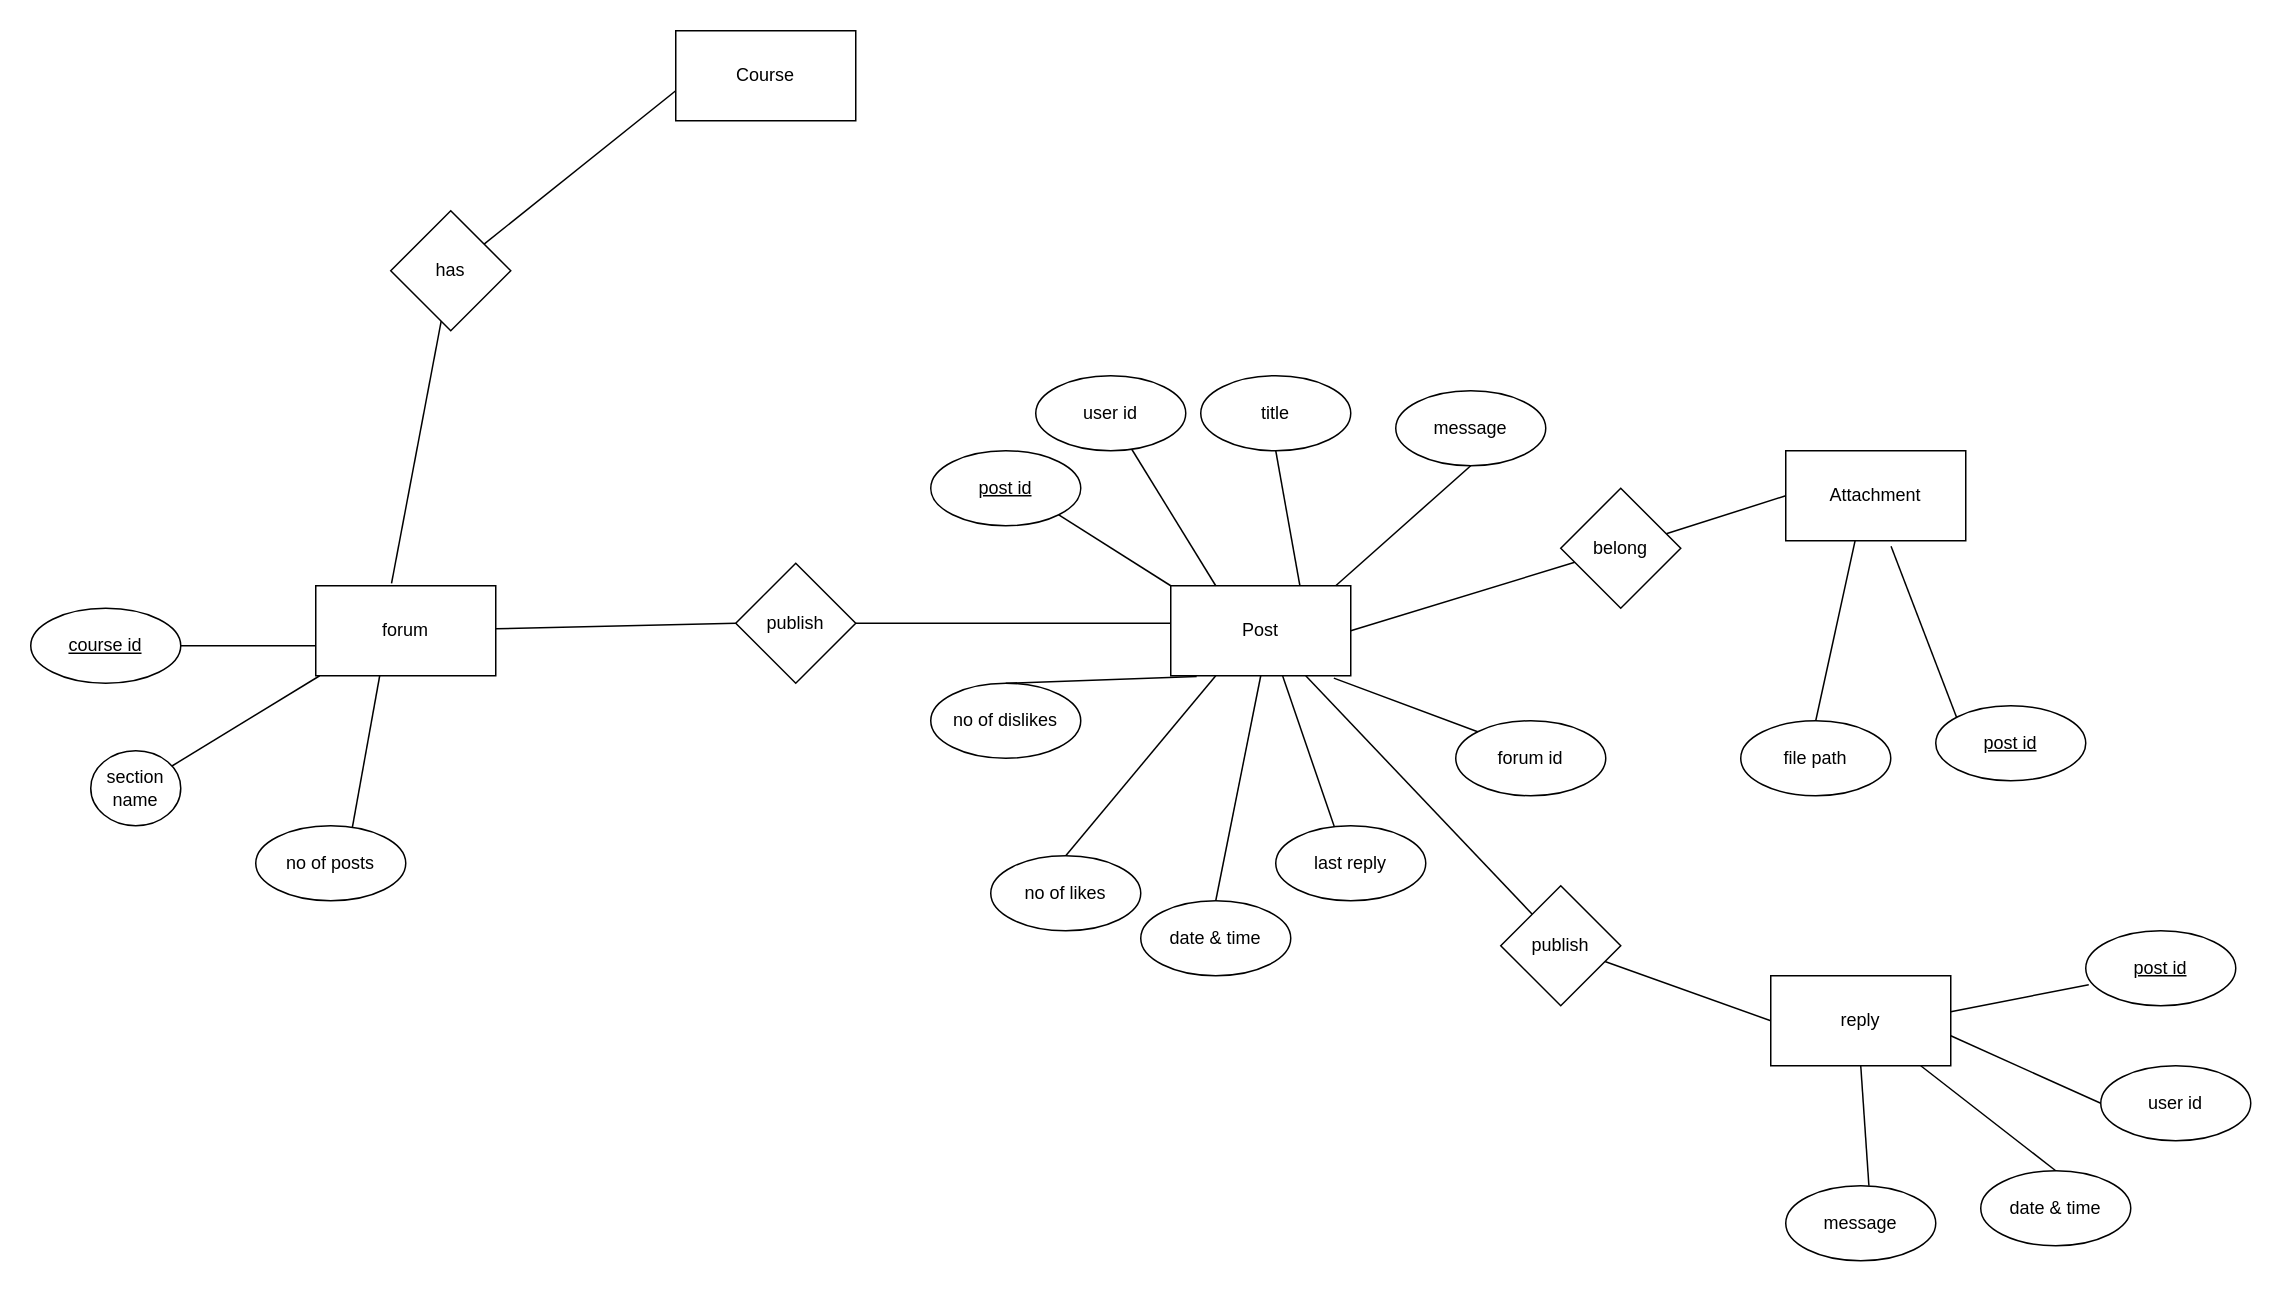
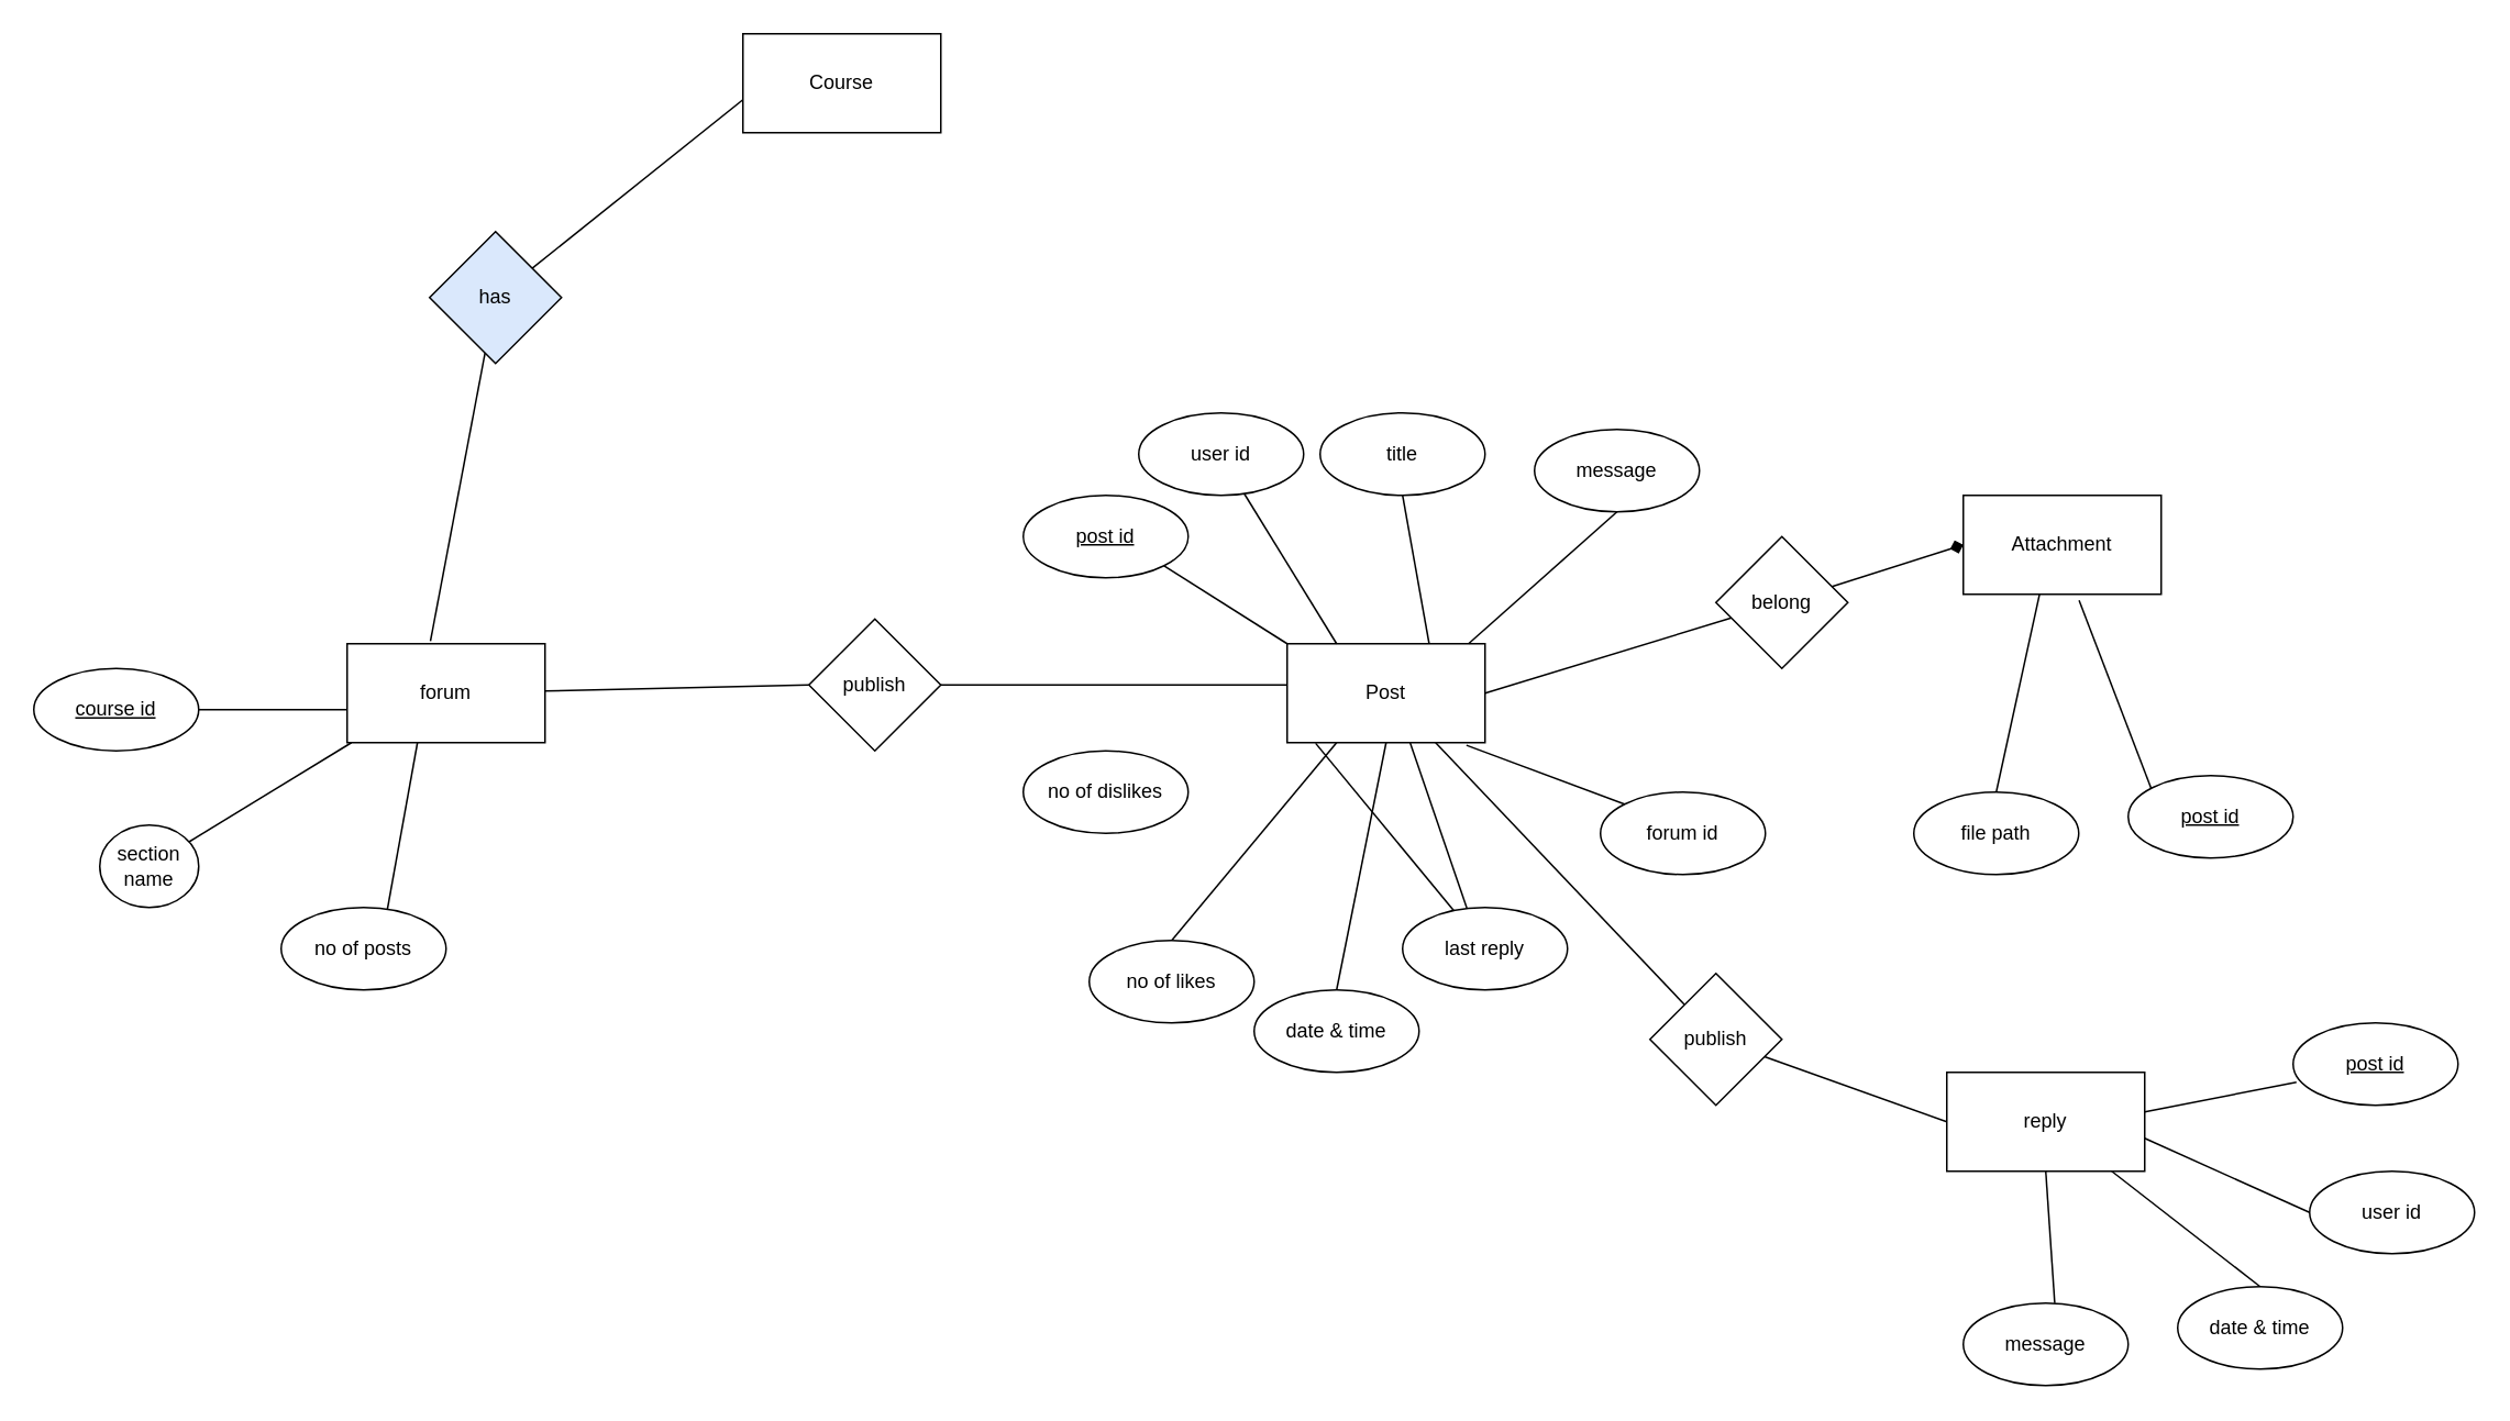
- <mxCell id="53" value="has" style="rhombus;whiteSpace=wrap;html=1;" vertex="1" parent="1"><mxGeometry x="260" y="140" width="80" height="80" as="geometry" /></mxCell>
+ <mxCell id="53" value="has" style="rhombus;whiteSpace=wrap;html=1;fillColor=#dae8fc;" vertex="1" parent="1"><mxGeometry x="260" y="140" width="80" height="80" as="geometry" /></mxCell>
- <mxCell id="27" style="edgeStyle=none;html=1;entryX=0;entryY=0.5;entryDx=0;entryDy=0;endArrow=none;" edge="1" parent="1" source="28" target="8"><mxGeometry relative="1" as="geometry" /></mxCell>
+ <mxCell id="27" style="edgeStyle=none;html=1;entryX=0;entryY=0.5;entryDx=0;entryDy=0;endArrow=diamond;" edge="1" parent="1" source="28" target="8"><mxGeometry relative="1" as="geometry" /></mxCell>
- <mxCell id="11" value="" style="endArrow=none;html=1;exitX=0.144;exitY=1.007;exitDx=0;exitDy=0;exitPerimeter=0;entryX=0.5;entryY=0;entryDx=0;entryDy=0;" edge="1" parent="1" source="2" target="7"><mxGeometry width="50" height="50" relative="1" as="geometry"><mxPoint x="832.64" y="450" as="sourcePoint" /><mxPoint x="730.001" y="552.639" as="targetPoint" /></mxGeometry></mxCell>
+ <mxCell id="11" value="" style="endArrow=none;html=1;exitX=0.144;exitY=1.007;exitDx=0;exitDy=0;exitPerimeter=0;" edge="1" parent="1" source="2" target="29"><mxGeometry width="50" height="50" relative="1" as="geometry"><mxPoint x="832.64" y="450" as="sourcePoint" /><mxPoint x="730.001" y="552.639" as="targetPoint" /></mxGeometry></mxCell>
